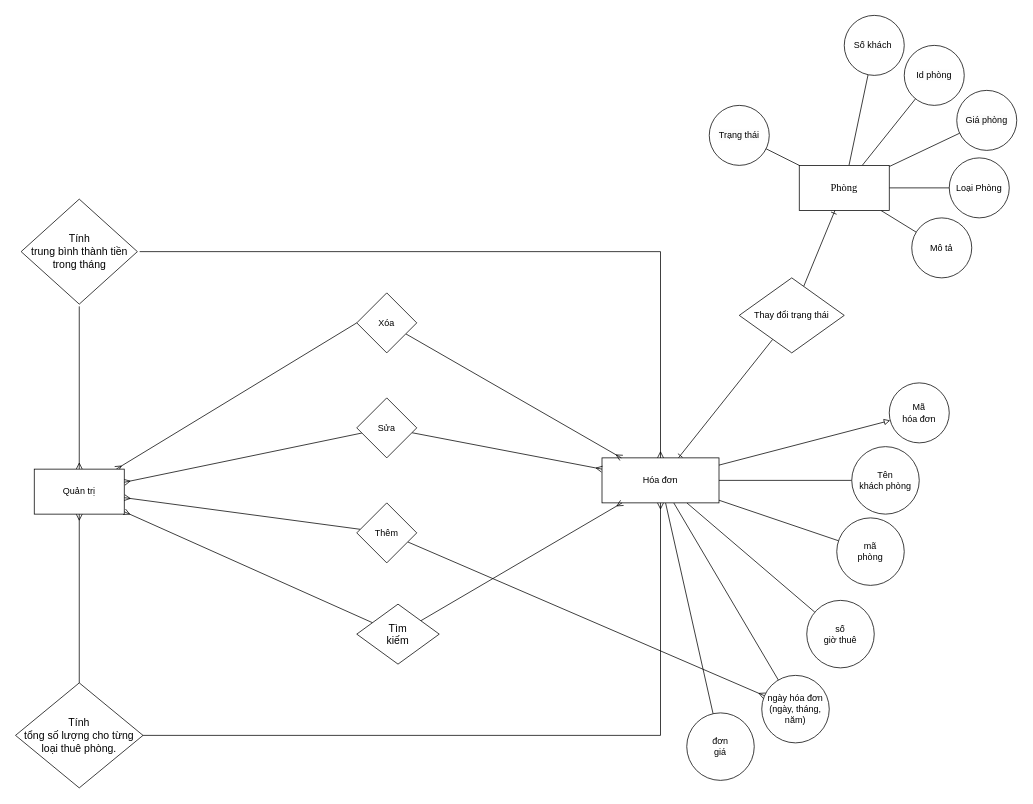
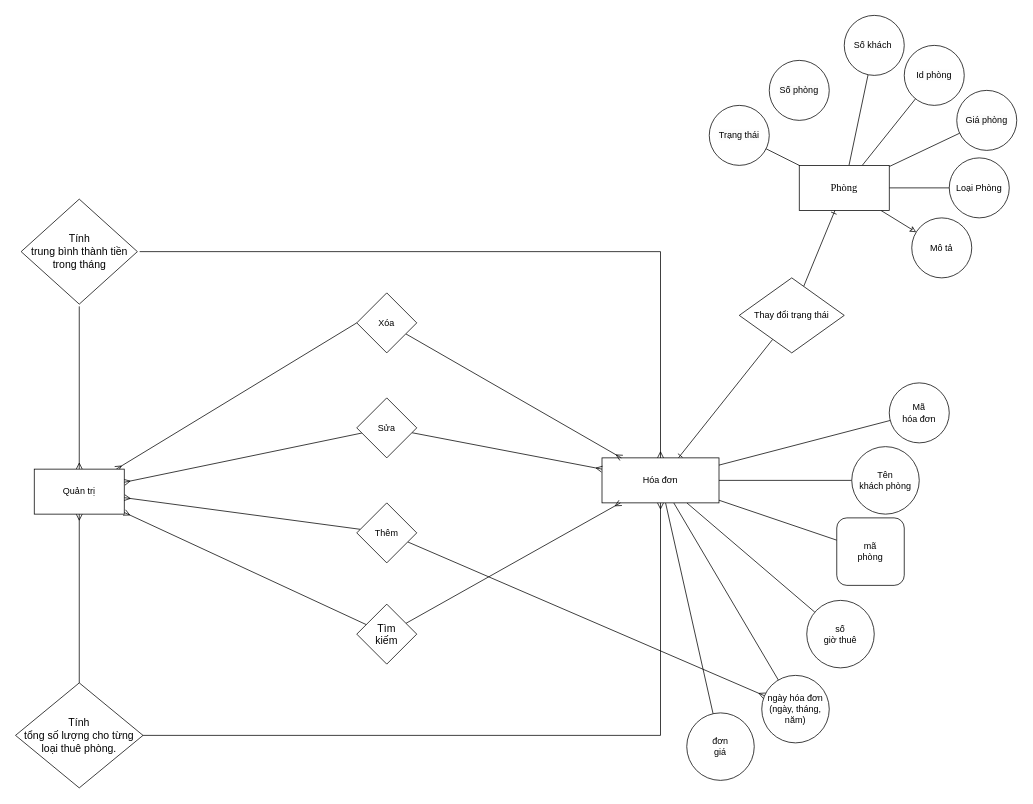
+ <mxCell id="46" value="&lt;span style=&quot;color: rgb(0, 0, 0); font-family: Helvetica; font-size: 12px; font-style: normal; font-variant-ligatures: normal; font-variant-caps: normal; font-weight: 400; letter-spacing: normal; orphans: 2; text-align: left; text-indent: 0px; text-transform: none; widows: 2; word-spacing: 0px; -webkit-text-stroke-width: 0px; background-color: rgb(251, 251, 251); text-decoration-thickness: initial; text-decoration-style: initial; text-decoration-color: initial; float: none; display: inline !important;&quot;&gt;Số phòng&lt;/span&gt;" style="ellipse;whiteSpace=wrap;html=1;aspect=fixed;" parent="1" vertex="1"><mxGeometry x="1025" y="80" width="80" height="80" as="geometry" /></mxCell>
- <mxCell id="40" style="edgeStyle=none;rounded=0;orthogonalLoop=1;jettySize=auto;html=1;endArrow=none;endFill=0;" parent="1" source="41" target="50" edge="1"><mxGeometry relative="1" as="geometry" /></mxCell>
+ <mxCell id="40" style="edgeStyle=none;rounded=0;orthogonalLoop=1;jettySize=auto;html=1;endArrow=classic;endFill=0;" parent="1" source="41" target="50" edge="1"><mxGeometry relative="1" as="geometry" /></mxCell>
- <mxCell id="3" style="edgeStyle=none;rounded=0;orthogonalLoop=1;jettySize=auto;html=1;endArrow=block;endFill=0;" parent="1" source="9" target="10" edge="1"><mxGeometry relative="1" as="geometry" /></mxCell>
+ <mxCell id="3" style="edgeStyle=none;rounded=0;orthogonalLoop=1;jettySize=auto;html=1;endArrow=none;endFill=0;" parent="1" source="9" target="10" edge="1"><mxGeometry relative="1" as="geometry" /></mxCell>
- <mxCell id="13" value="mã&lt;br/&gt;phòng" style="ellipse;whiteSpace=wrap;html=1;aspect=fixed;" parent="1" vertex="1"><mxGeometry x="1115" y="690" width="90" height="90" as="geometry" /></mxCell>
+ <mxCell id="13" value="mã&lt;br/&gt;phòng" style="whiteSpace=wrap;html=1;aspect=fixed;rounded=1;" parent="1" vertex="1"><mxGeometry x="1115" y="690" width="90" height="90" as="geometry" /></mxCell>
- <mxCell id="32" value="&lt;font style=&quot;font-size: 14px;&quot;&gt;Tìm&lt;br&gt;kiếm&lt;/font&gt;" style="rhombus;whiteSpace=wrap;html=1;" parent="1" vertex="1"><mxGeometry x="475" y="805" width="110" height="80" as="geometry" /></mxCell>
+ <mxCell id="32" value="&lt;font style=&quot;font-size: 14px;&quot;&gt;Tìm&lt;br&gt;kiếm&lt;/font&gt;" style="rhombus;whiteSpace=wrap;html=1;" parent="1" vertex="1"><mxGeometry x="475" y="805" width="80" height="80" as="geometry" /></mxCell>
